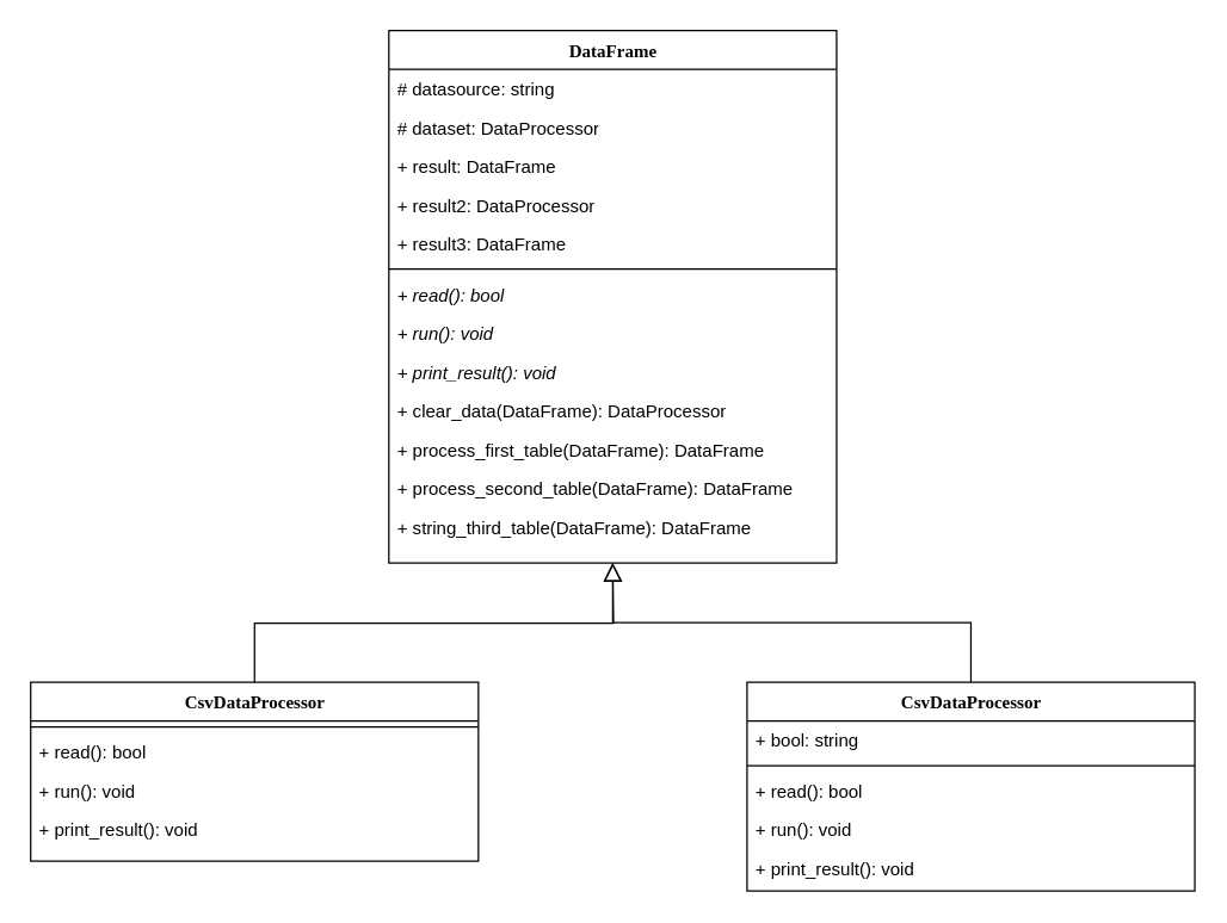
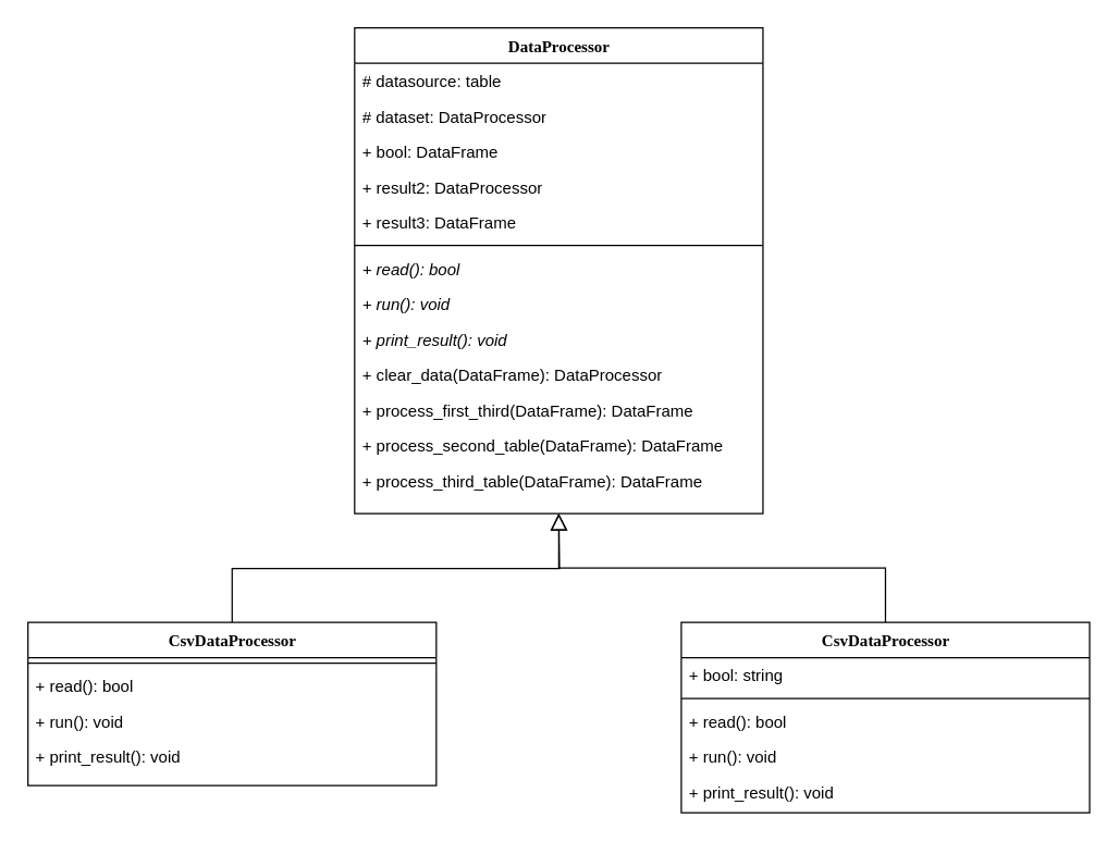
- <mxCell id="2" value="DataFrame" style="swimlane;html=1;fontStyle=1;align=center;verticalAlign=top;childLayout=stackLayout;horizontal=1;startSize=26;horizontalStack=0;resizeParent=1;resizeLast=0;collapsible=1;marginBottom=0;swimlaneFillColor=#ffffff;rounded=0;shadow=0;comic=0;labelBackgroundColor=none;strokeWidth=1;fillColor=none;fontFamily=Verdana;fontSize=12" parent="1" vertex="1"><mxGeometry x="260" y="20" width="300" height="357" as="geometry" /></mxCell>
+ <mxCell id="2" value="DataProcessor" style="swimlane;html=1;fontStyle=1;align=center;verticalAlign=top;childLayout=stackLayout;horizontal=1;startSize=26;horizontalStack=0;resizeParent=1;resizeLast=0;collapsible=1;marginBottom=0;swimlaneFillColor=#ffffff;rounded=0;shadow=0;comic=0;labelBackgroundColor=none;strokeWidth=1;fillColor=none;fontFamily=Verdana;fontSize=12" parent="1" vertex="1"><mxGeometry x="260" y="20" width="300" height="357" as="geometry" /></mxCell>
- <mxCell id="3" value="# datasource: string" style="text;html=1;strokeColor=none;fillColor=none;align=left;verticalAlign=top;spacingLeft=4;spacingRight=4;whiteSpace=wrap;overflow=hidden;rotatable=0;points=[[0,0.5],[1,0.5]];portConstraint=eastwest;" parent="2" vertex="1"><mxGeometry y="26" width="300" height="26" as="geometry" /></mxCell>
+ <mxCell id="3" value="# datasource: table" style="text;html=1;strokeColor=none;fillColor=none;align=left;verticalAlign=top;spacingLeft=4;spacingRight=4;whiteSpace=wrap;overflow=hidden;rotatable=0;points=[[0,0.5],[1,0.5]];portConstraint=eastwest;" parent="2" vertex="1"><mxGeometry y="26" width="300" height="26" as="geometry" /></mxCell>
- <mxCell id="5" value="+ result: DataFrame" style="text;html=1;strokeColor=none;fillColor=none;align=left;verticalAlign=top;spacingLeft=4;spacingRight=4;whiteSpace=wrap;overflow=hidden;rotatable=0;points=[[0,0.5],[1,0.5]];portConstraint=eastwest;" parent="2" vertex="1"><mxGeometry y="78" width="300" height="26" as="geometry" /></mxCell>
+ <mxCell id="5" value="+ bool: DataFrame" style="text;html=1;strokeColor=none;fillColor=none;align=left;verticalAlign=top;spacingLeft=4;spacingRight=4;whiteSpace=wrap;overflow=hidden;rotatable=0;points=[[0,0.5],[1,0.5]];portConstraint=eastwest;" parent="2" vertex="1"><mxGeometry y="78" width="300" height="26" as="geometry" /></mxCell>
- <mxCell id="13" value="+ process_first_table(DataFrame): DataFrame" style="text;html=1;strokeColor=none;fillColor=none;align=left;verticalAlign=top;spacingLeft=4;spacingRight=4;whiteSpace=wrap;overflow=hidden;rotatable=0;points=[[0,0.5],[1,0.5]];portConstraint=eastwest;" vertex="1" parent="2"><mxGeometry y="268" width="300" height="26" as="geometry" /></mxCell>
+ <mxCell id="13" value="+ process_first_third(DataFrame): DataFrame" style="text;html=1;strokeColor=none;fillColor=none;align=left;verticalAlign=top;spacingLeft=4;spacingRight=4;whiteSpace=wrap;overflow=hidden;rotatable=0;points=[[0,0.5],[1,0.5]];portConstraint=eastwest;" vertex="1" parent="2"><mxGeometry y="268" width="300" height="26" as="geometry" /></mxCell>
- <mxCell id="15" value="+ string_third_table(DataFrame): DataFrame" style="text;html=1;strokeColor=none;fillColor=none;align=left;verticalAlign=top;spacingLeft=4;spacingRight=4;whiteSpace=wrap;overflow=hidden;rotatable=0;points=[[0,0.5],[1,0.5]];portConstraint=eastwest;" vertex="1" parent="2"><mxGeometry y="320" width="300" height="26" as="geometry" /></mxCell>
+ <mxCell id="15" value="+ process_third_table(DataFrame): DataFrame" style="text;html=1;strokeColor=none;fillColor=none;align=left;verticalAlign=top;spacingLeft=4;spacingRight=4;whiteSpace=wrap;overflow=hidden;rotatable=0;points=[[0,0.5],[1,0.5]];portConstraint=eastwest;" vertex="1" parent="2"><mxGeometry y="320" width="300" height="26" as="geometry" /></mxCell>
